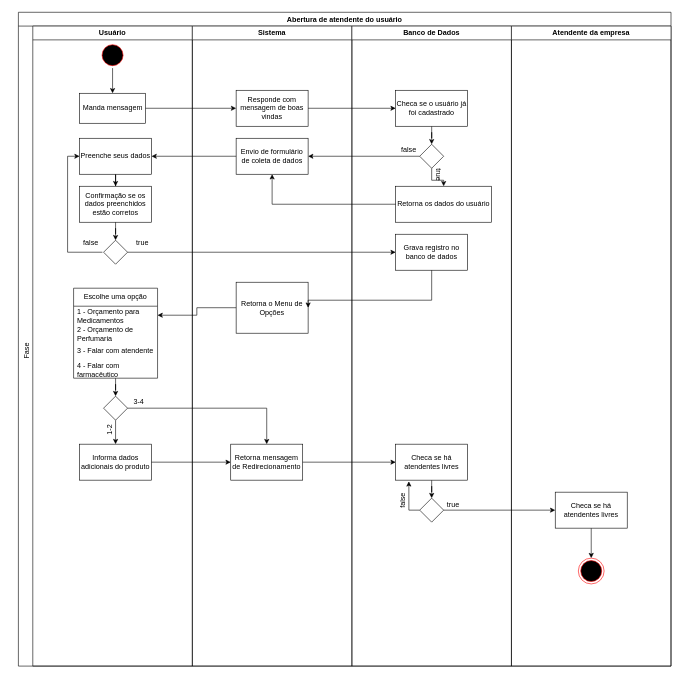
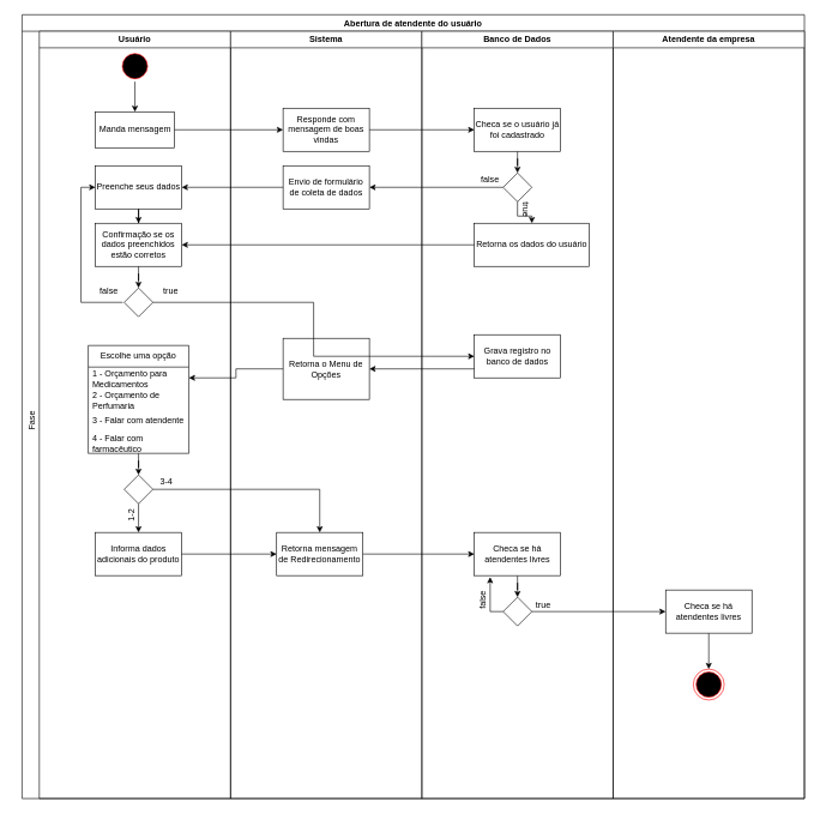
- <mxCell id="50" style="edgeStyle=orthogonalEdgeStyle;rounded=0;orthogonalLoop=1;jettySize=auto;html=1;" parent="2" source="37" target="29" edge="1"><mxGeometry relative="1" as="geometry" /></mxCell>
+ <mxCell id="50" style="edgeStyle=orthogonalEdgeStyle;rounded=0;orthogonalLoop=1;jettySize=auto;html=1;entryX=1;entryY=0.5;entryDx=0;entryDy=0;" parent="2" source="37" target="15" edge="1"><mxGeometry relative="1" as="geometry" /></mxCell>
- <mxCell id="40" value="Grava registro no banco de dados" style="rounded=0;whiteSpace=wrap;html=1;" parent="32" vertex="1"><mxGeometry x="73" y="347" width="120" height="60" as="geometry" /></mxCell>
+ <mxCell id="40" value="Grava registro no banco de dados" style="rounded=0;whiteSpace=wrap;html=1;" parent="32" vertex="1"><mxGeometry x="73" y="422" width="120" height="60" as="geometry" /></mxCell>
